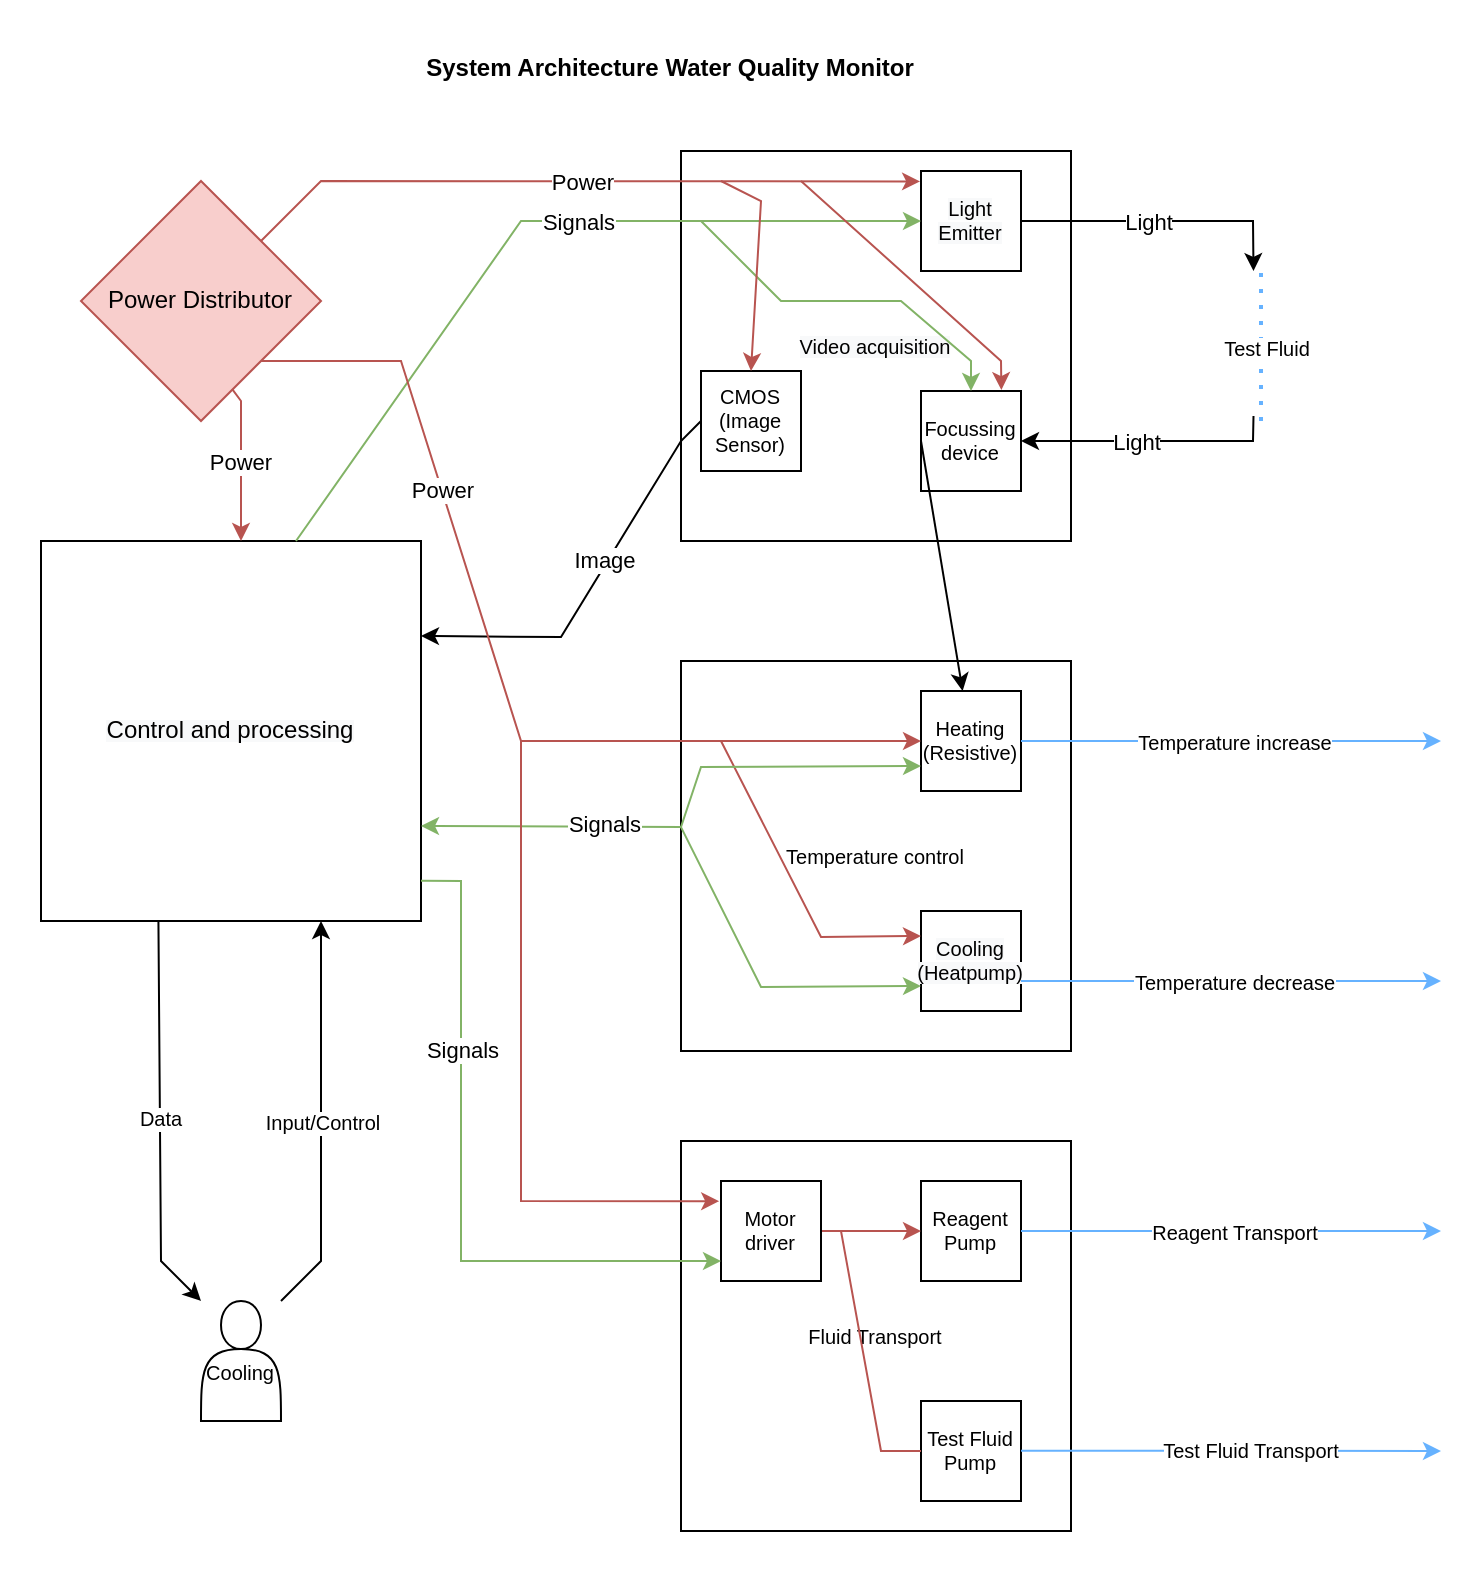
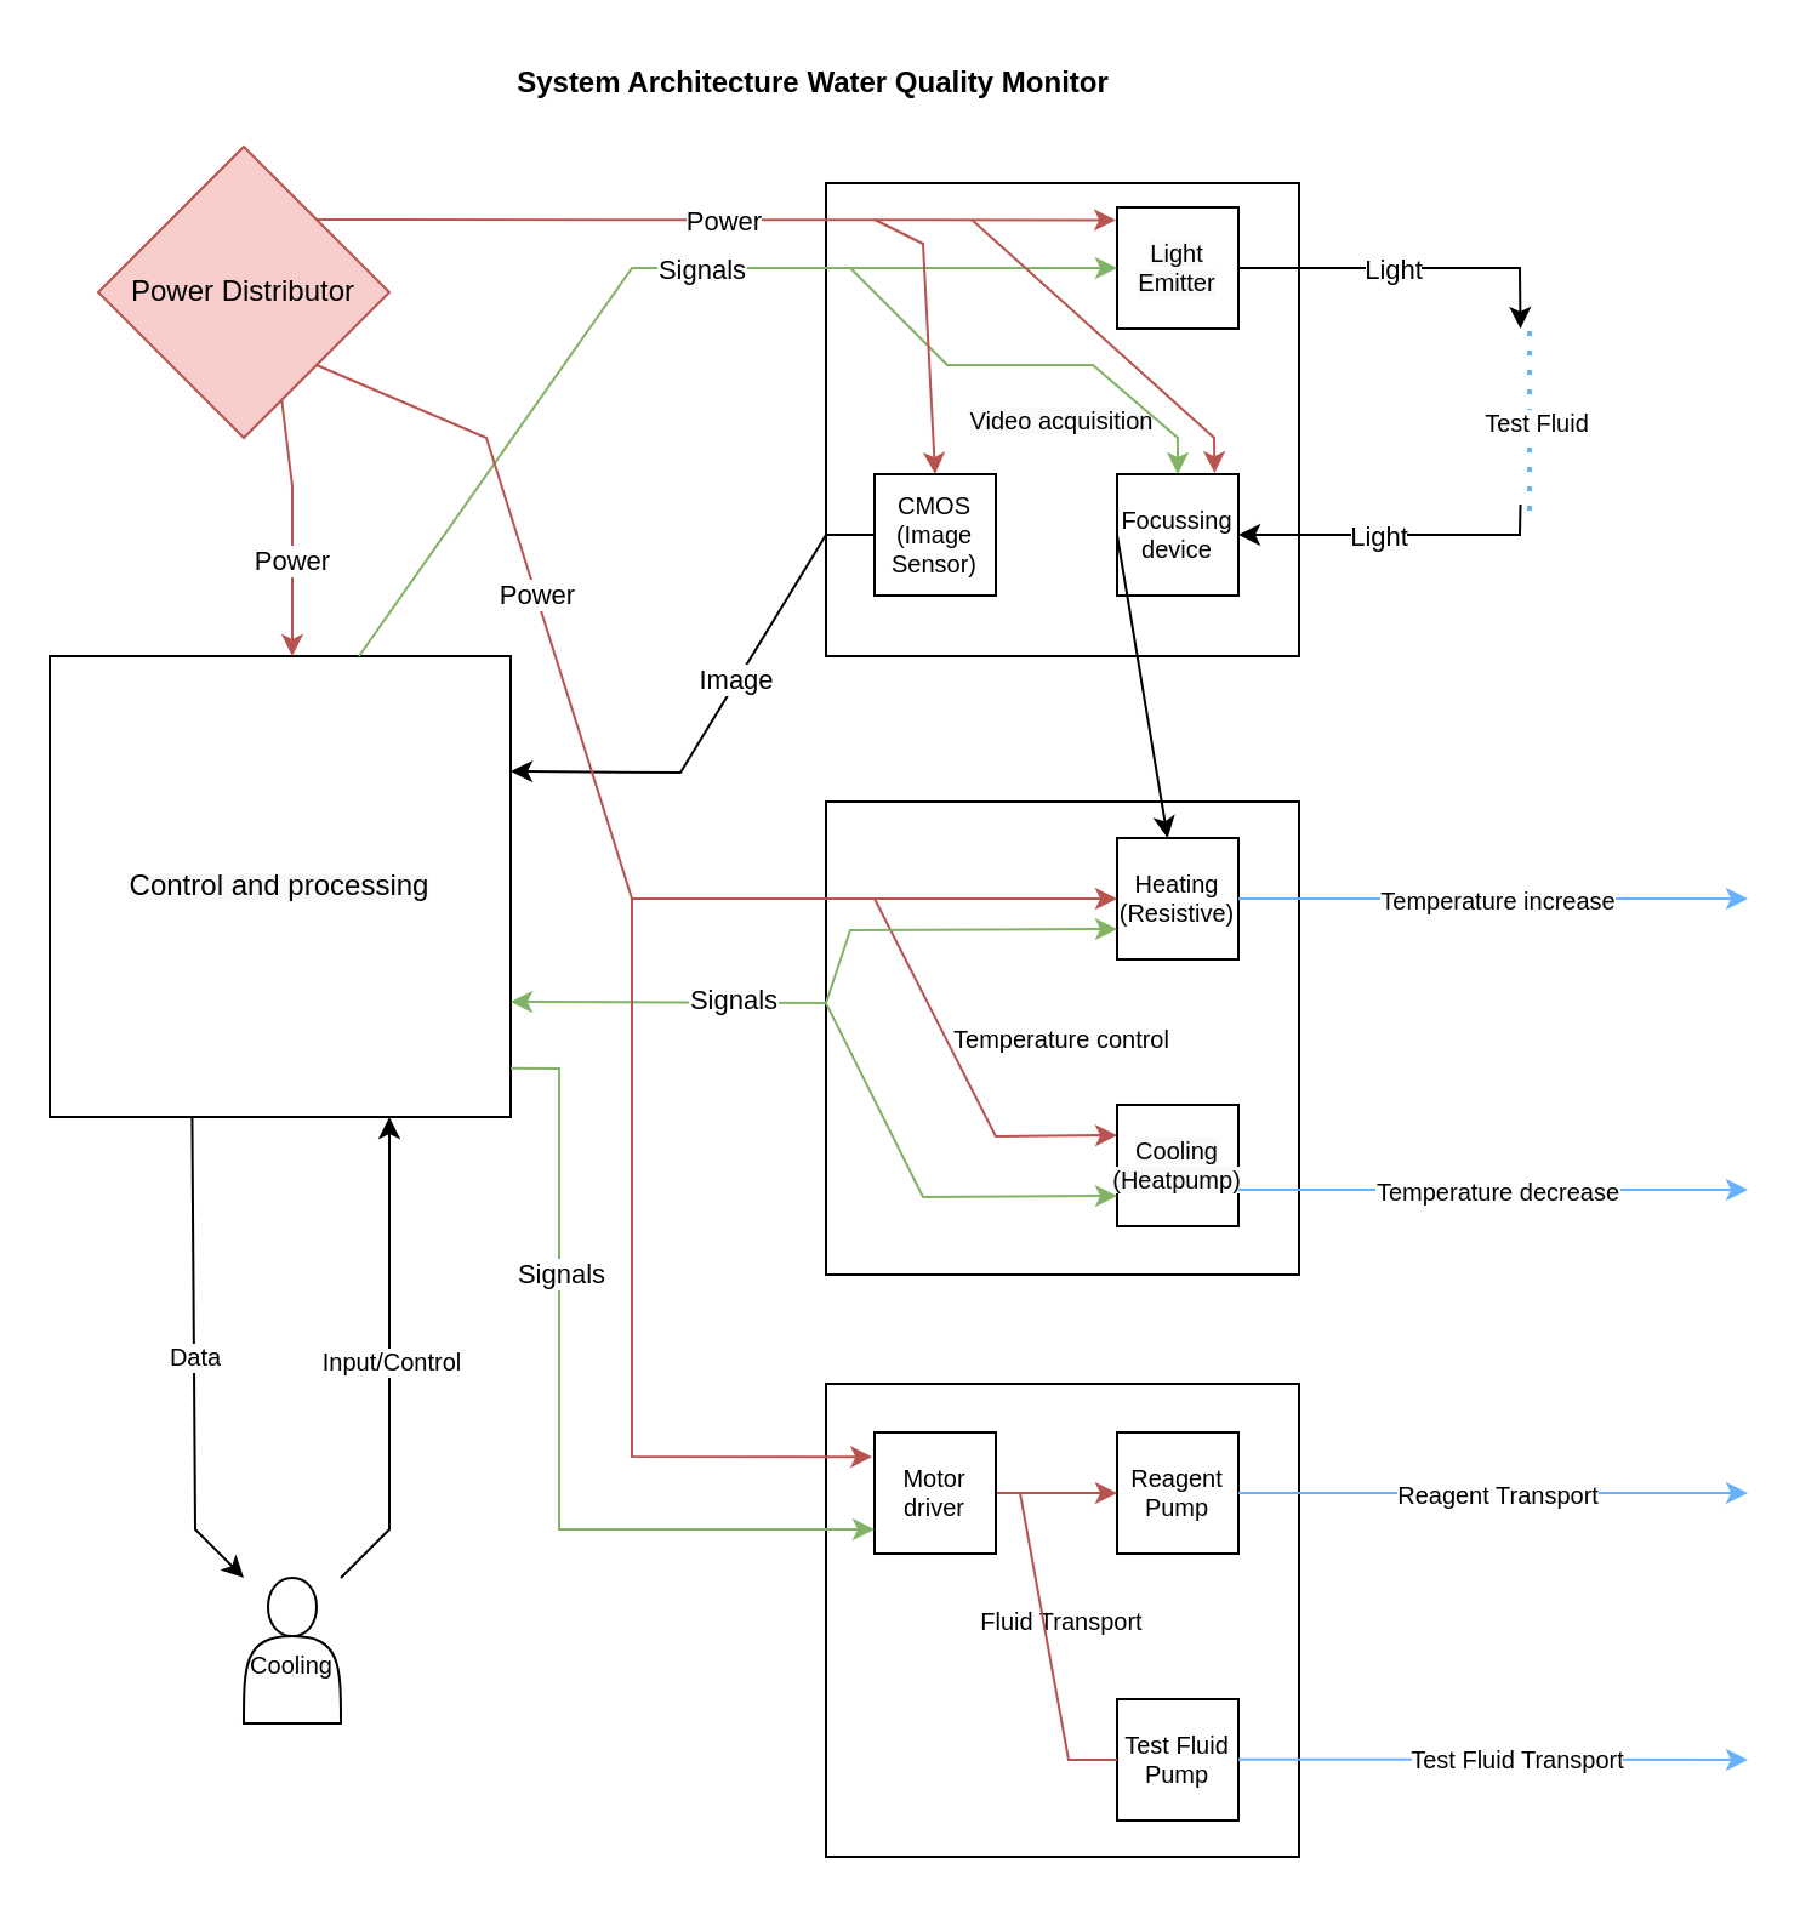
- <mxCell id="12" value="Power Distributor" style="rhombus;whiteSpace=wrap;html=1;fillColor=#f8cecc;strokeColor=#b85450;" parent="1" vertex="1"><mxGeometry x="40" y="90" width="120" height="120" as="geometry" /></mxCell>
+ <mxCell id="12" value="Power Distributor" style="rhombus;whiteSpace=wrap;html=1;fillColor=#f8cecc;strokeColor=#b85450;" parent="1" vertex="1"><mxGeometry x="40" y="60" width="120" height="120" as="geometry" /></mxCell>
- <mxCell id="15" value="&lt;font style=&quot;font-size: 10px;&quot;&gt;CMOS (Image Sensor)&lt;/font&gt;" style="whiteSpace=wrap;html=1;aspect=fixed;fontSize=10;" parent="1" vertex="1"><mxGeometry x="350" y="185" width="50" height="50" as="geometry" /></mxCell>
+ <mxCell id="15" value="&lt;font style=&quot;font-size: 10px;&quot;&gt;CMOS (Image Sensor)&lt;/font&gt;" style="whiteSpace=wrap;html=1;aspect=fixed;fontSize=10;" parent="1" vertex="1"><mxGeometry x="360" y="195" width="50" height="50" as="geometry" /></mxCell>
